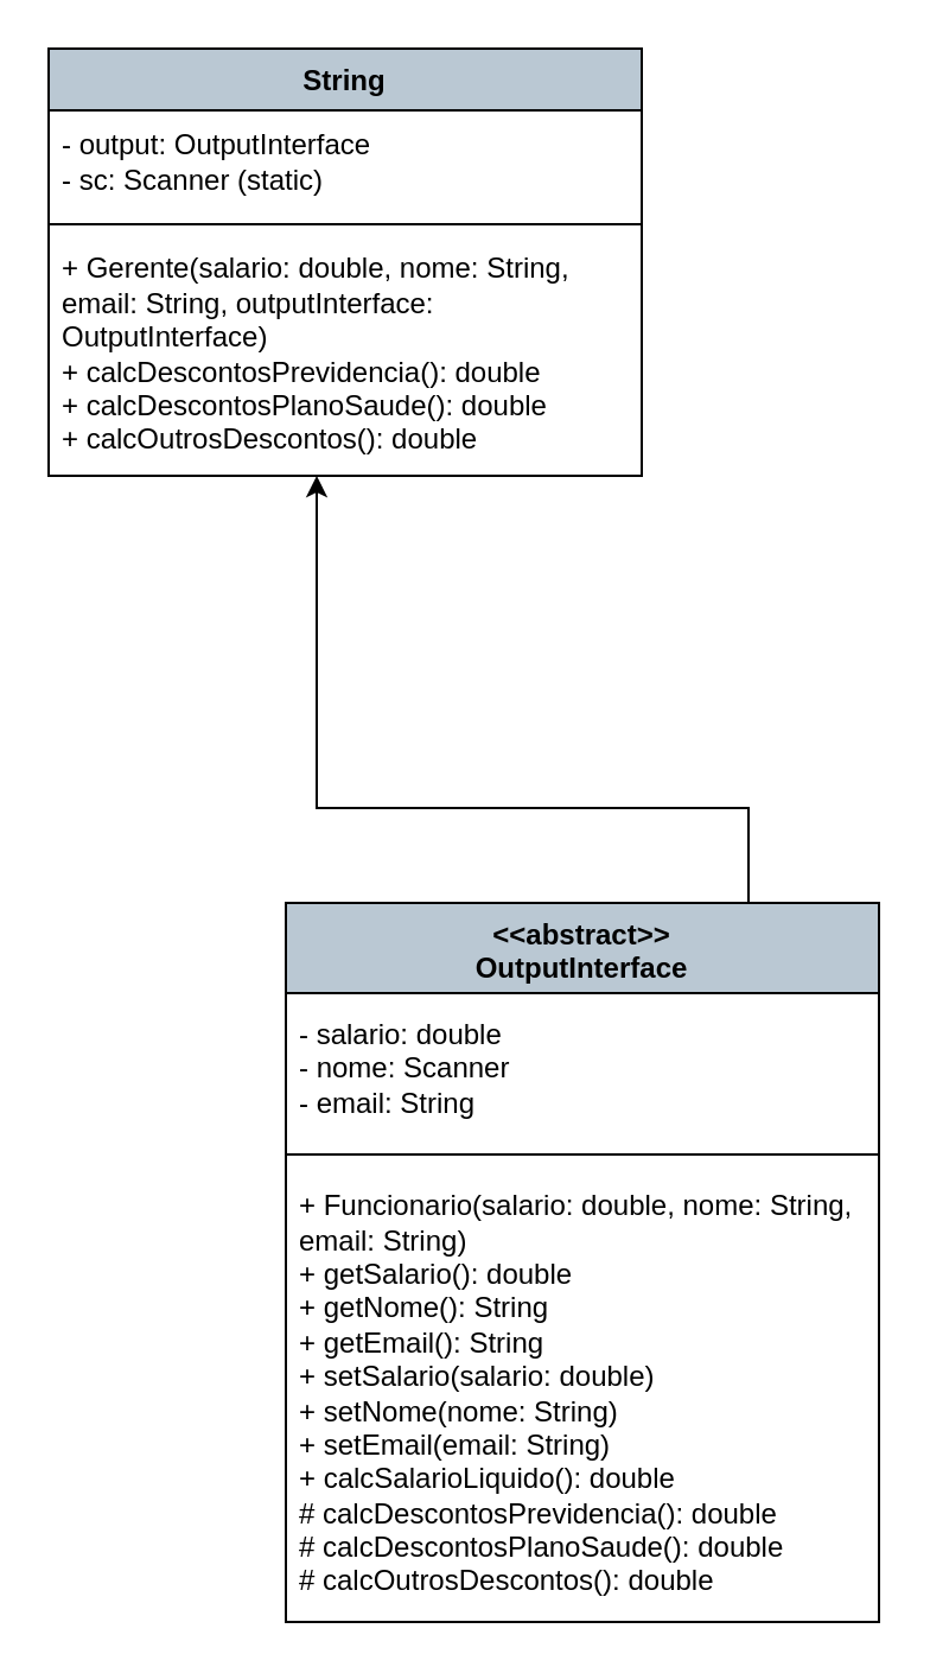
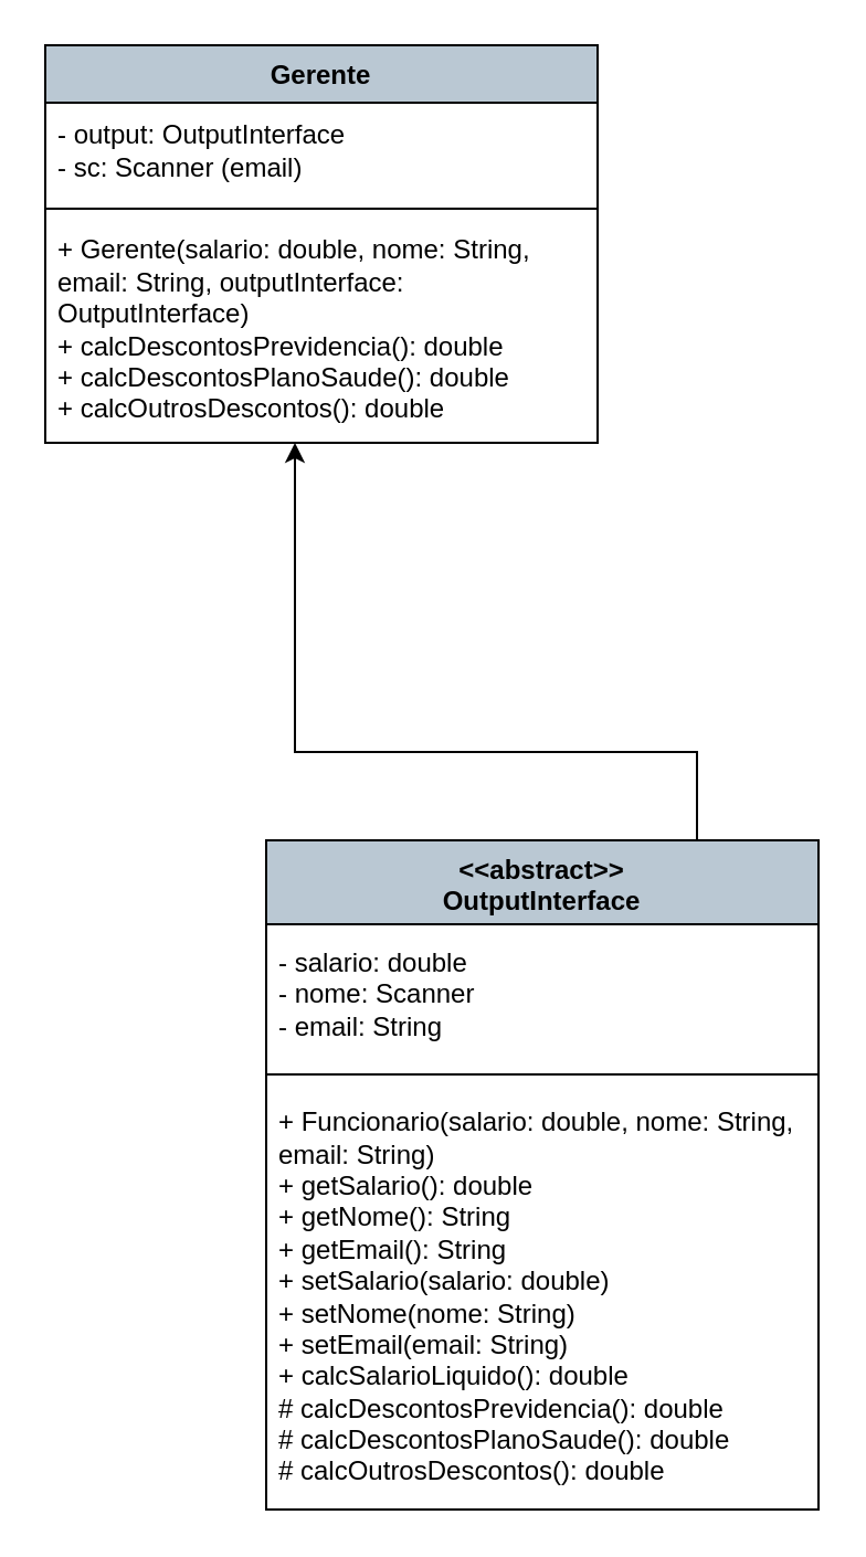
- <mxCell id="6" value="String" style="swimlane;fontStyle=1;align=center;verticalAlign=top;childLayout=stackLayout;horizontal=1;startSize=26;horizontalStack=0;resizeParent=1;resizeParentMax=0;resizeLast=0;collapsible=1;marginBottom=0;whiteSpace=wrap;html=1;fillColor=#BAC8D3;" vertex="1" parent="1"><mxGeometry x="20" y="20" width="250" height="180" as="geometry" /></mxCell>
+ <mxCell id="6" value="Gerente" style="swimlane;fontStyle=1;align=center;verticalAlign=top;childLayout=stackLayout;horizontal=1;startSize=26;horizontalStack=0;resizeParent=1;resizeParentMax=0;resizeLast=0;collapsible=1;marginBottom=0;whiteSpace=wrap;html=1;fillColor=#BAC8D3;" vertex="1" parent="1"><mxGeometry x="20" y="20" width="250" height="180" as="geometry" /></mxCell>
- <mxCell id="7" value="&lt;div&gt;- output: OutputInterface&amp;nbsp;&lt;/div&gt;&lt;div&gt;- sc: Scanner (static)&amp;nbsp;&amp;nbsp;&lt;br&gt;&lt;/div&gt;" style="text;strokeColor=none;fillColor=none;align=left;verticalAlign=middle;spacingLeft=4;spacingRight=4;overflow=hidden;rotatable=0;points=[[0,0.5],[1,0.5]];portConstraint=eastwest;whiteSpace=wrap;html=1;" vertex="1" parent="6"><mxGeometry y="26" width="250" height="44" as="geometry" /></mxCell>
+ <mxCell id="7" value="&lt;div&gt;- output: OutputInterface&amp;nbsp;&lt;/div&gt;&lt;div&gt;- sc: Scanner (email)&amp;nbsp;&amp;nbsp;&lt;br&gt;&lt;/div&gt;" style="text;strokeColor=none;fillColor=none;align=left;verticalAlign=middle;spacingLeft=4;spacingRight=4;overflow=hidden;rotatable=0;points=[[0,0.5],[1,0.5]];portConstraint=eastwest;whiteSpace=wrap;html=1;" vertex="1" parent="6"><mxGeometry y="26" width="250" height="44" as="geometry" /></mxCell>
